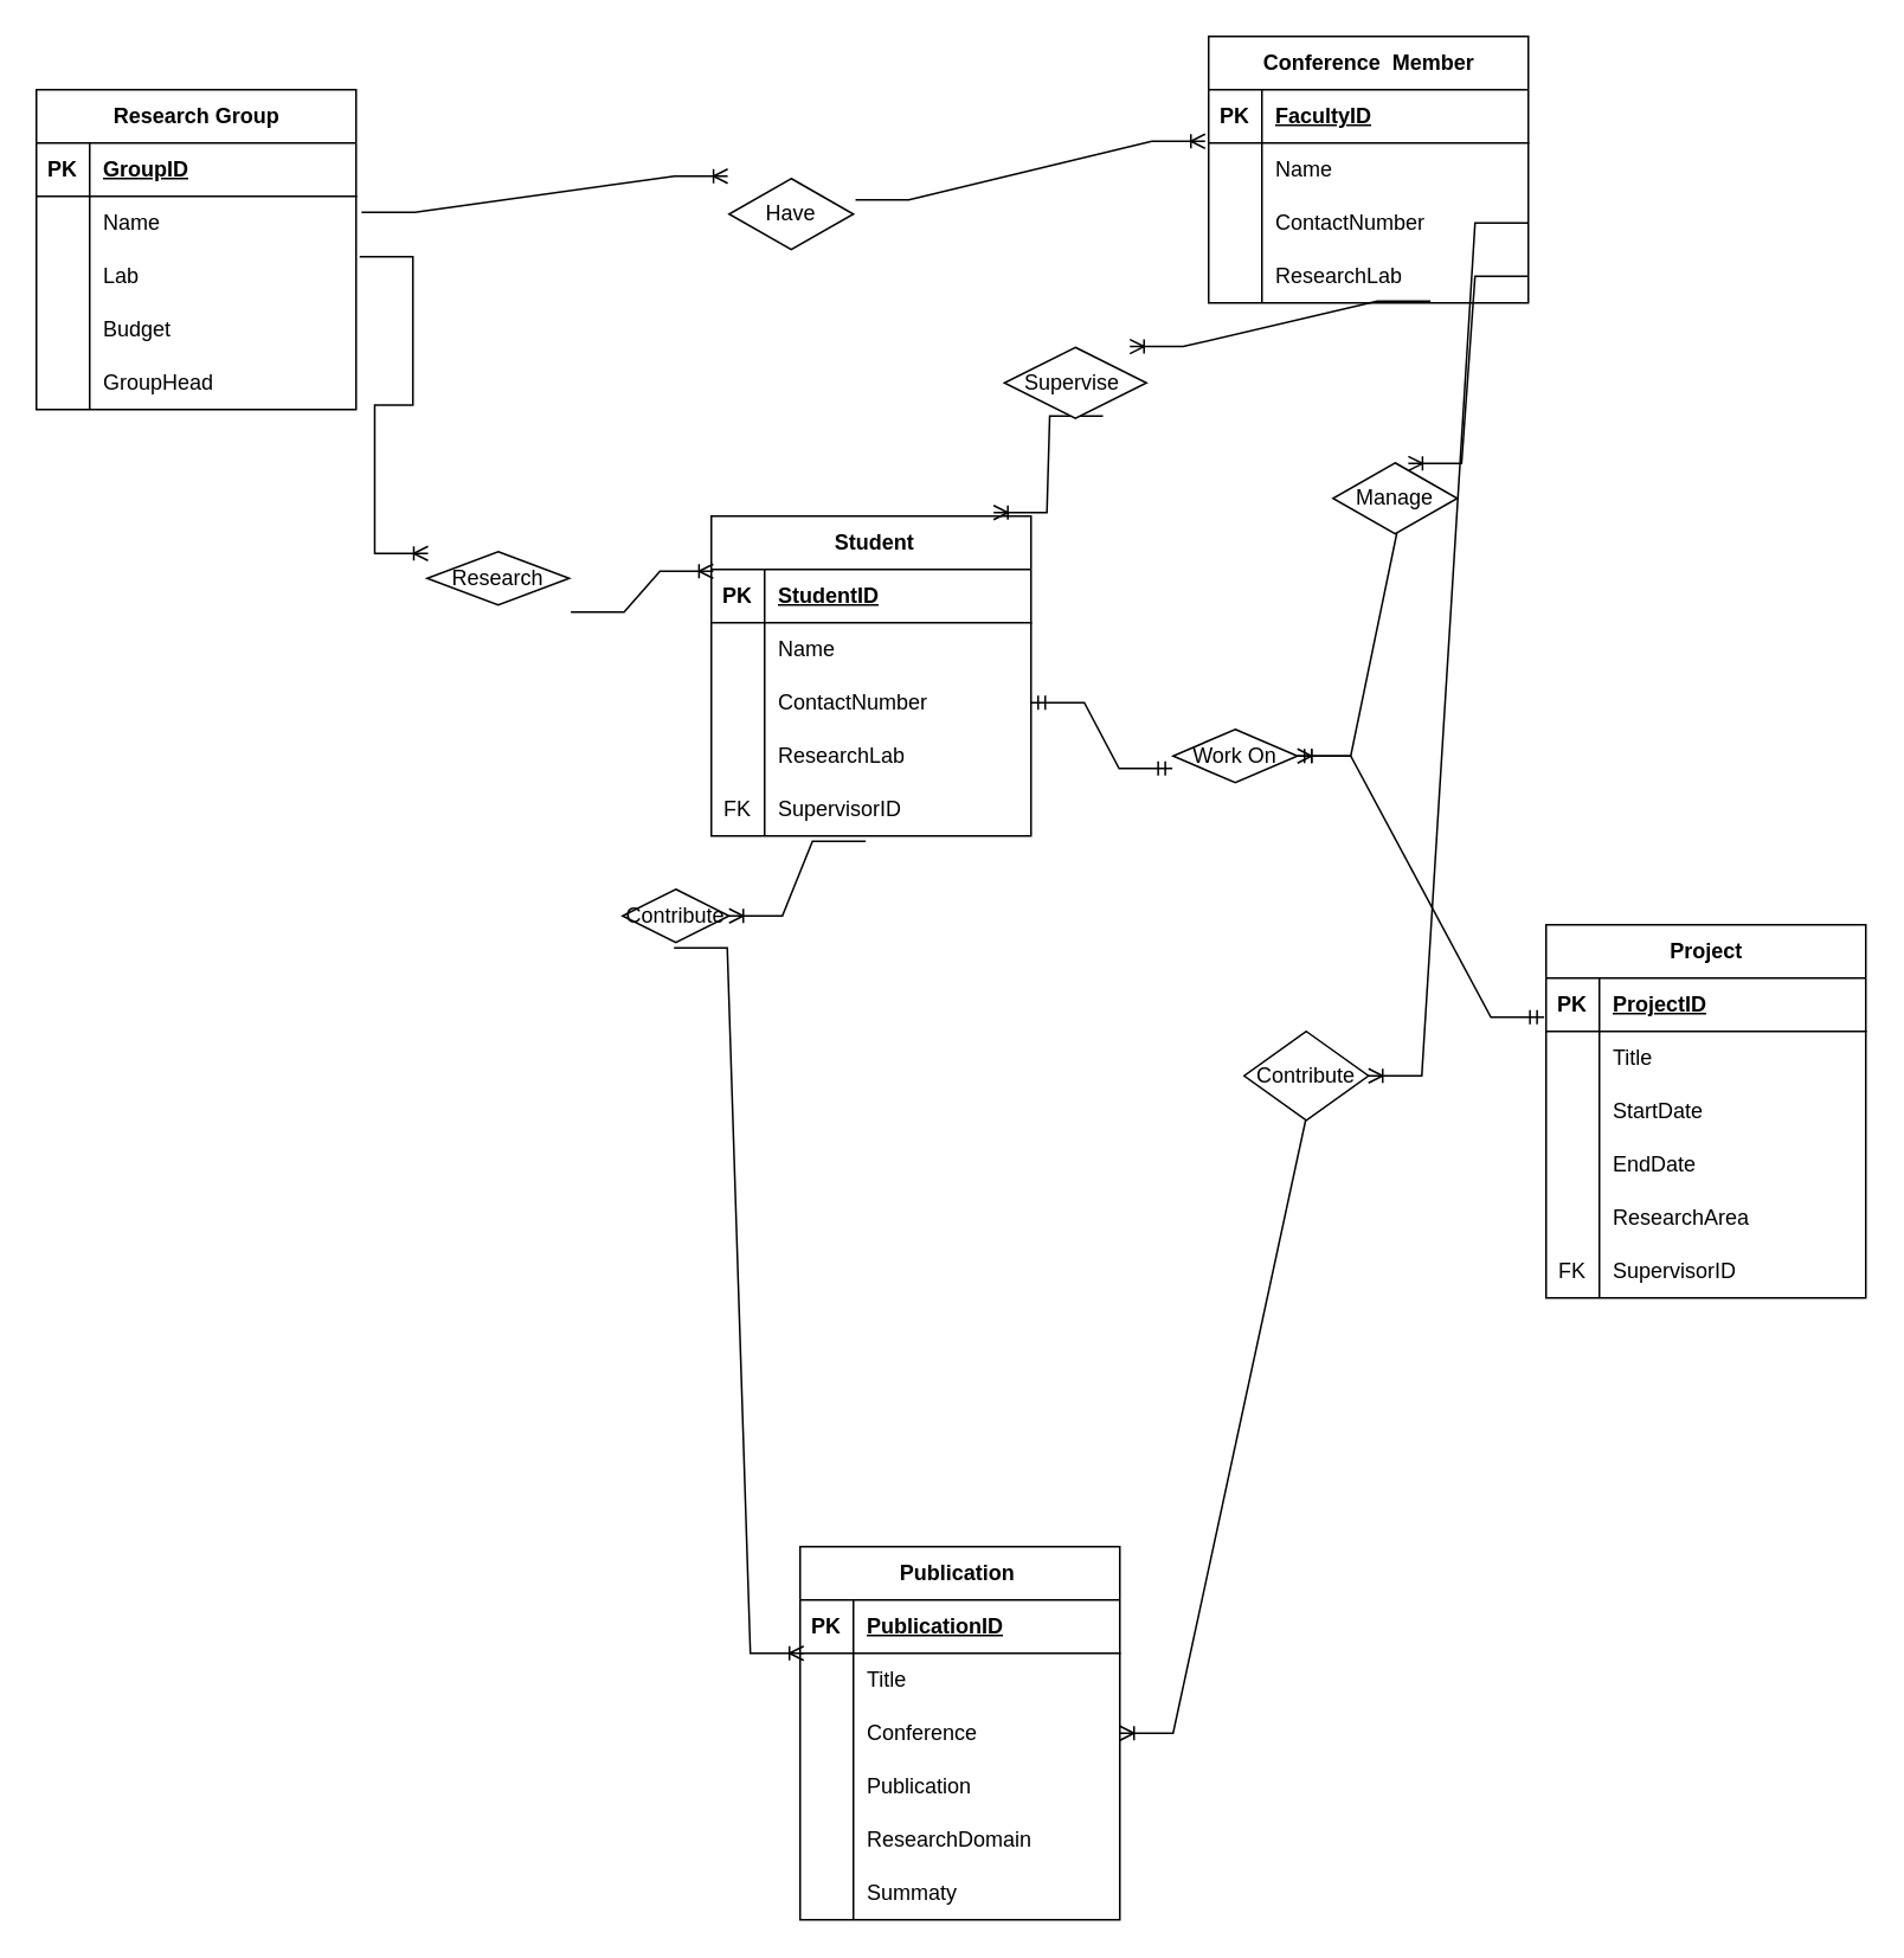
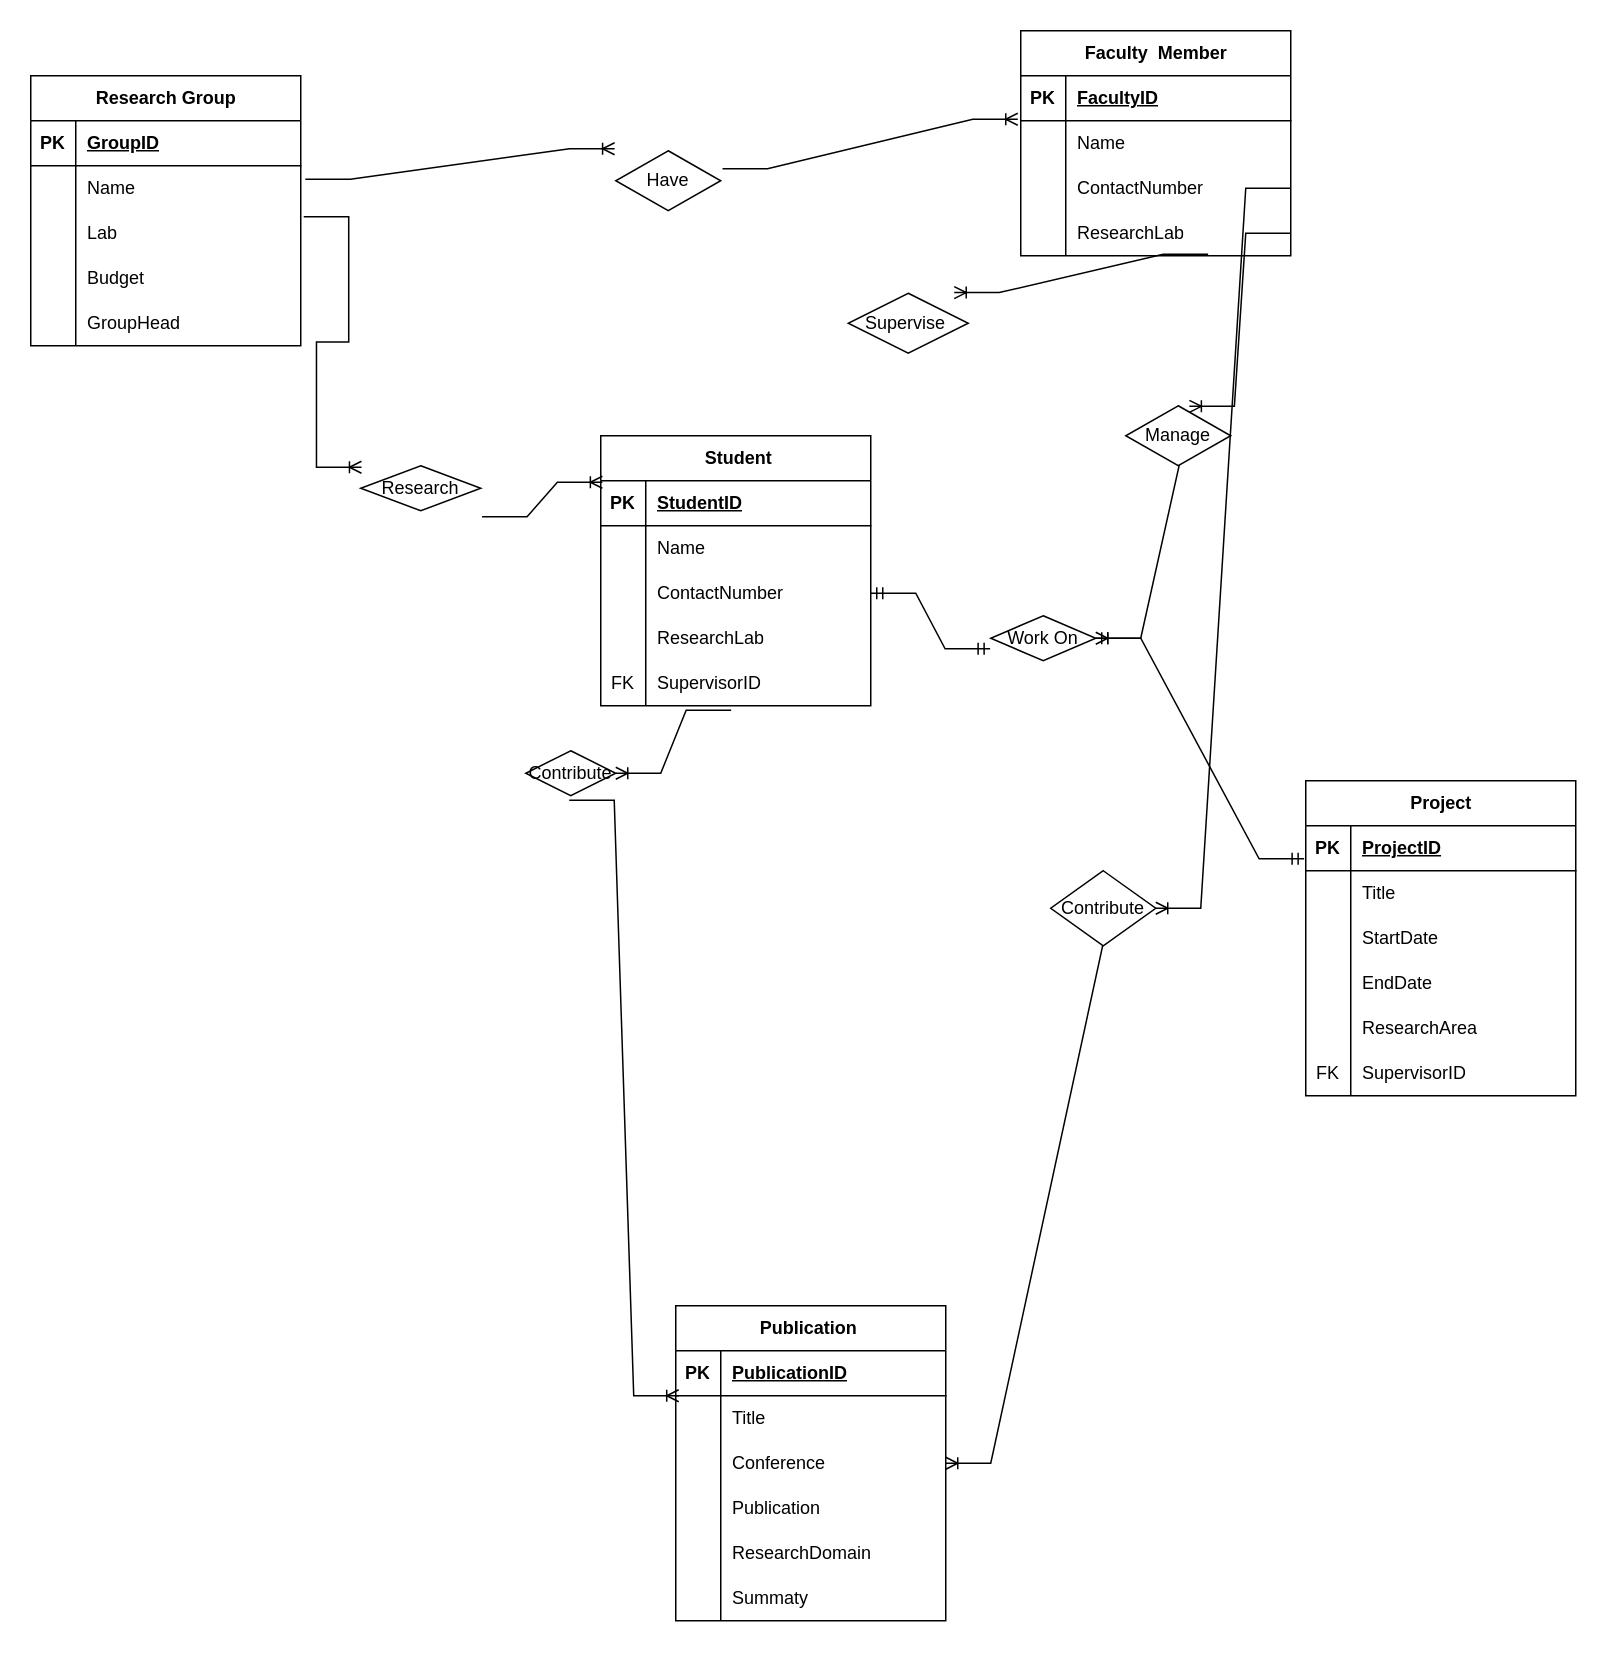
- <mxCell id="18" value="Conference&amp;nbsp; Member" style="shape=table;startSize=30;container=1;collapsible=1;childLayout=tableLayout;fixedRows=1;rowLines=0;fontStyle=1;align=center;resizeLast=1;html=1;" vertex="1" parent="1"><mxGeometry x="680" y="20" width="180" height="150" as="geometry" /></mxCell>
+ <mxCell id="18" value="Faculty&amp;nbsp; Member" style="shape=table;startSize=30;container=1;collapsible=1;childLayout=tableLayout;fixedRows=1;rowLines=0;fontStyle=1;align=center;resizeLast=1;html=1;" vertex="1" parent="1"><mxGeometry x="680" y="20" width="180" height="150" as="geometry" /></mxCell>
- <mxCell id="87" value="" style="edgeStyle=entityRelationEdgeStyle;fontSize=12;html=1;endArrow=ERoneToMany;rounded=0;exitX=0.694;exitY=0.967;exitDx=0;exitDy=0;exitPerimeter=0;entryX=0.883;entryY=-0.011;entryDx=0;entryDy=0;entryPerimeter=0;" edge="1" parent="1" source="94" target="31"><mxGeometry width="100" height="100" relative="1" as="geometry"><mxPoint x="640" y="300" as="sourcePoint" /><mxPoint x="650" y="360" as="targetPoint" /></mxGeometry></mxCell>
- <mxCell id="96" value="Manage" style="shape=rhombus;perimeter=rhombusPerimeter;whiteSpace=wrap;html=1;align=center;" vertex="1" parent="1"><mxGeometry x="750" y="260" width="70" height="40" as="geometry" /></mxCell>
+ <mxCell id="96" value="Manage" style="shape=rhombus;perimeter=rhombusPerimeter;whiteSpace=wrap;html=1;align=center;" vertex="1" parent="1"><mxGeometry x="750" y="270" width="70" height="40" as="geometry" /></mxCell>
